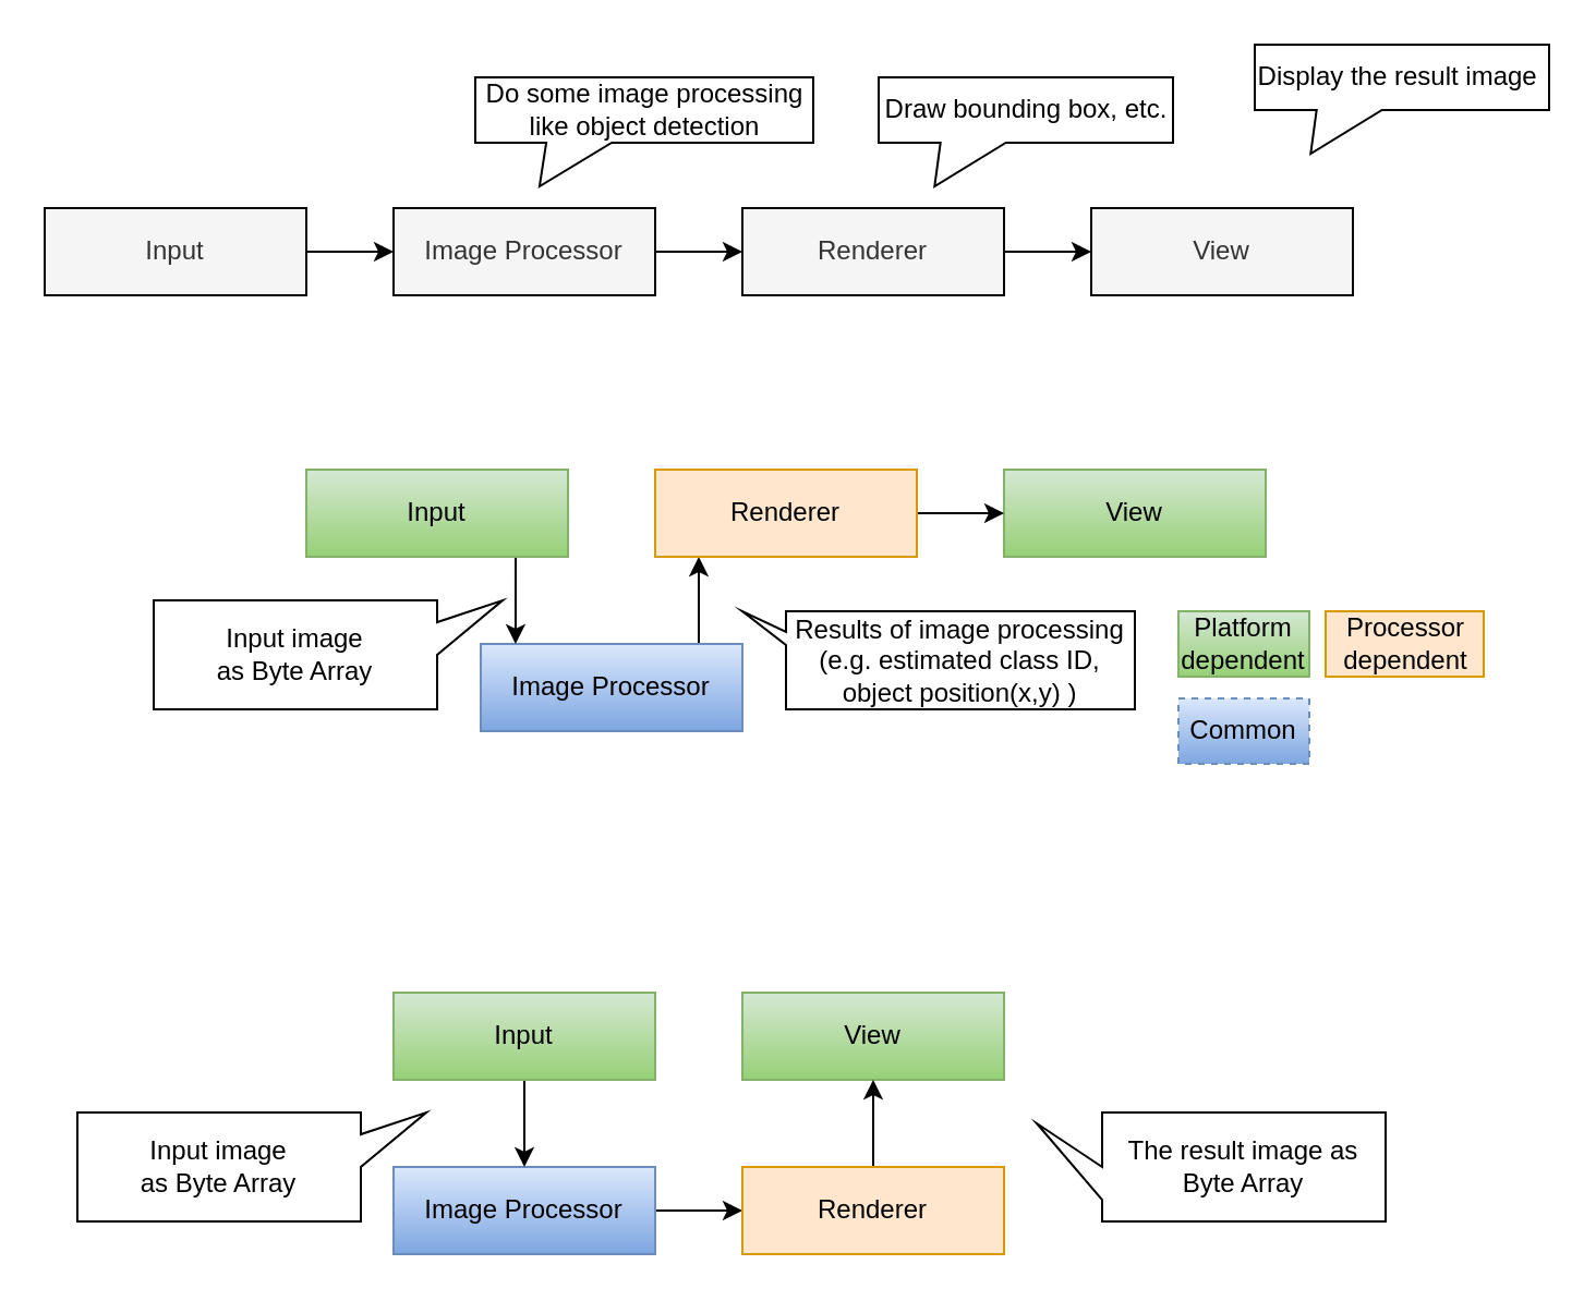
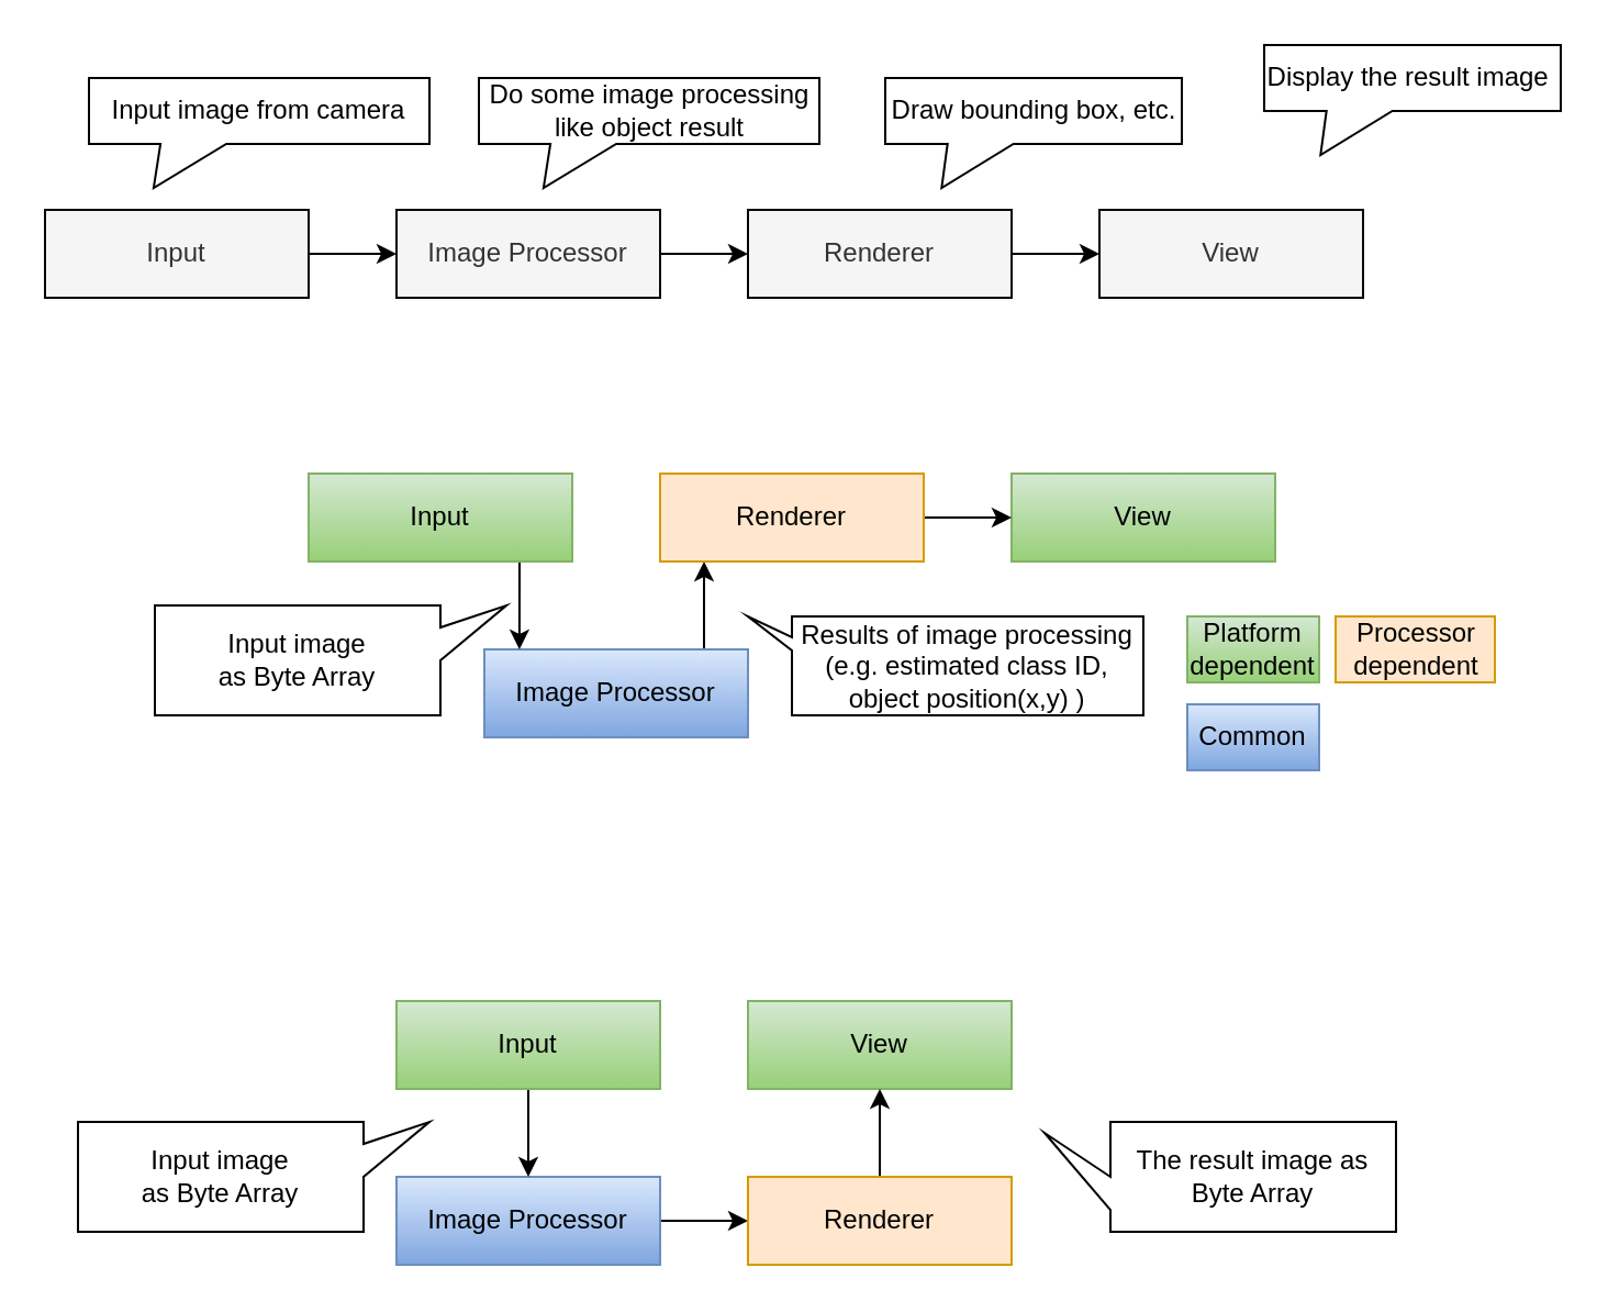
- <mxCell id="27" value="Do some image processing like object detection" style="shape=callout;whiteSpace=wrap;html=1;perimeter=calloutPerimeter;direction=east;position2=0.19;size=20;position=0.21;base=30;" parent="1" vertex="1"><mxGeometry x="217.5" y="35" width="155" height="50" as="geometry" /></mxCell>
+ <mxCell id="27" value="Do some image processing like object result" style="shape=callout;whiteSpace=wrap;html=1;perimeter=calloutPerimeter;direction=east;position2=0.19;size=20;position=0.21;base=30;" parent="1" vertex="1"><mxGeometry x="217.5" y="35" width="155" height="50" as="geometry" /></mxCell>
+ <mxCell id="28" value="Input image from camera" style="shape=callout;whiteSpace=wrap;html=1;perimeter=calloutPerimeter;direction=east;position2=0.19;size=20;position=0.21;base=30;" parent="1" vertex="1"><mxGeometry x="40" y="35" width="155" height="50" as="geometry" /></mxCell>
- <mxCell id="31" value="Common" style="rounded=0;whiteSpace=wrap;html=1;gradientColor=#7ea6e0;fillColor=#dae8fc;strokeColor=#6c8ebf;dashed=1;" parent="1" vertex="1"><mxGeometry x="540" y="320" width="60" height="30" as="geometry" /></mxCell>
+ <mxCell id="31" value="Common" style="rounded=0;whiteSpace=wrap;html=1;gradientColor=#7ea6e0;fillColor=#dae8fc;strokeColor=#6c8ebf;" parent="1" vertex="1"><mxGeometry x="540" y="320" width="60" height="30" as="geometry" /></mxCell>
